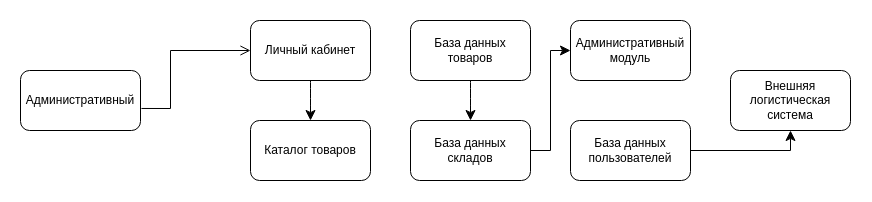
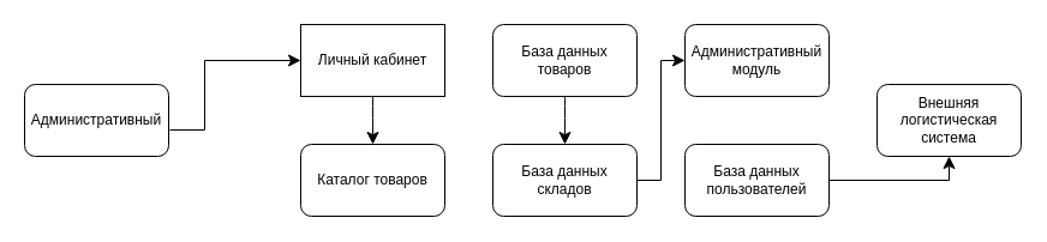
- <mxCell id="14" value="" style="endArrow=open;html=1;rounded=0;fontSize=12;startSize=8;endSize=8;curved=0;exitX=1.008;exitY=0.633;exitDx=0;exitDy=0;exitPerimeter=0;entryX=0;entryY=0.5;entryDx=0;entryDy=0;" edge="1" parent="1" source="2" target="4"><mxGeometry width="50" height="50" relative="1" as="geometry"><mxPoint x="190" y="240" as="sourcePoint" /><mxPoint x="240" y="190" as="targetPoint" /><Array as="points"><mxPoint x="170" y="108" /><mxPoint x="170" y="50" /></Array></mxGeometry></mxCell>
+ <mxCell id="14" value="" style="endArrow=classic;html=1;rounded=0;fontSize=12;startSize=8;endSize=8;curved=0;exitX=1.008;exitY=0.633;exitDx=0;exitDy=0;exitPerimeter=0;entryX=0;entryY=0.5;entryDx=0;entryDy=0;" edge="1" parent="1" source="2" target="4"><mxGeometry width="50" height="50" relative="1" as="geometry"><mxPoint x="190" y="240" as="sourcePoint" /><mxPoint x="240" y="190" as="targetPoint" /><Array as="points"><mxPoint x="170" y="108" /><mxPoint x="170" y="50" /></Array></mxGeometry></mxCell>
- <mxCell id="4" value="Личный кабинет" style="rounded=1;whiteSpace=wrap;html=1;" vertex="1" parent="1"><mxGeometry x="250" y="20" width="120" height="60" as="geometry" /></mxCell>
+ <mxCell id="4" value="Личный кабинет" style="whiteSpace=wrap;html=1;rounded=0;" vertex="1" parent="1"><mxGeometry x="250" y="20" width="120" height="60" as="geometry" /></mxCell>
